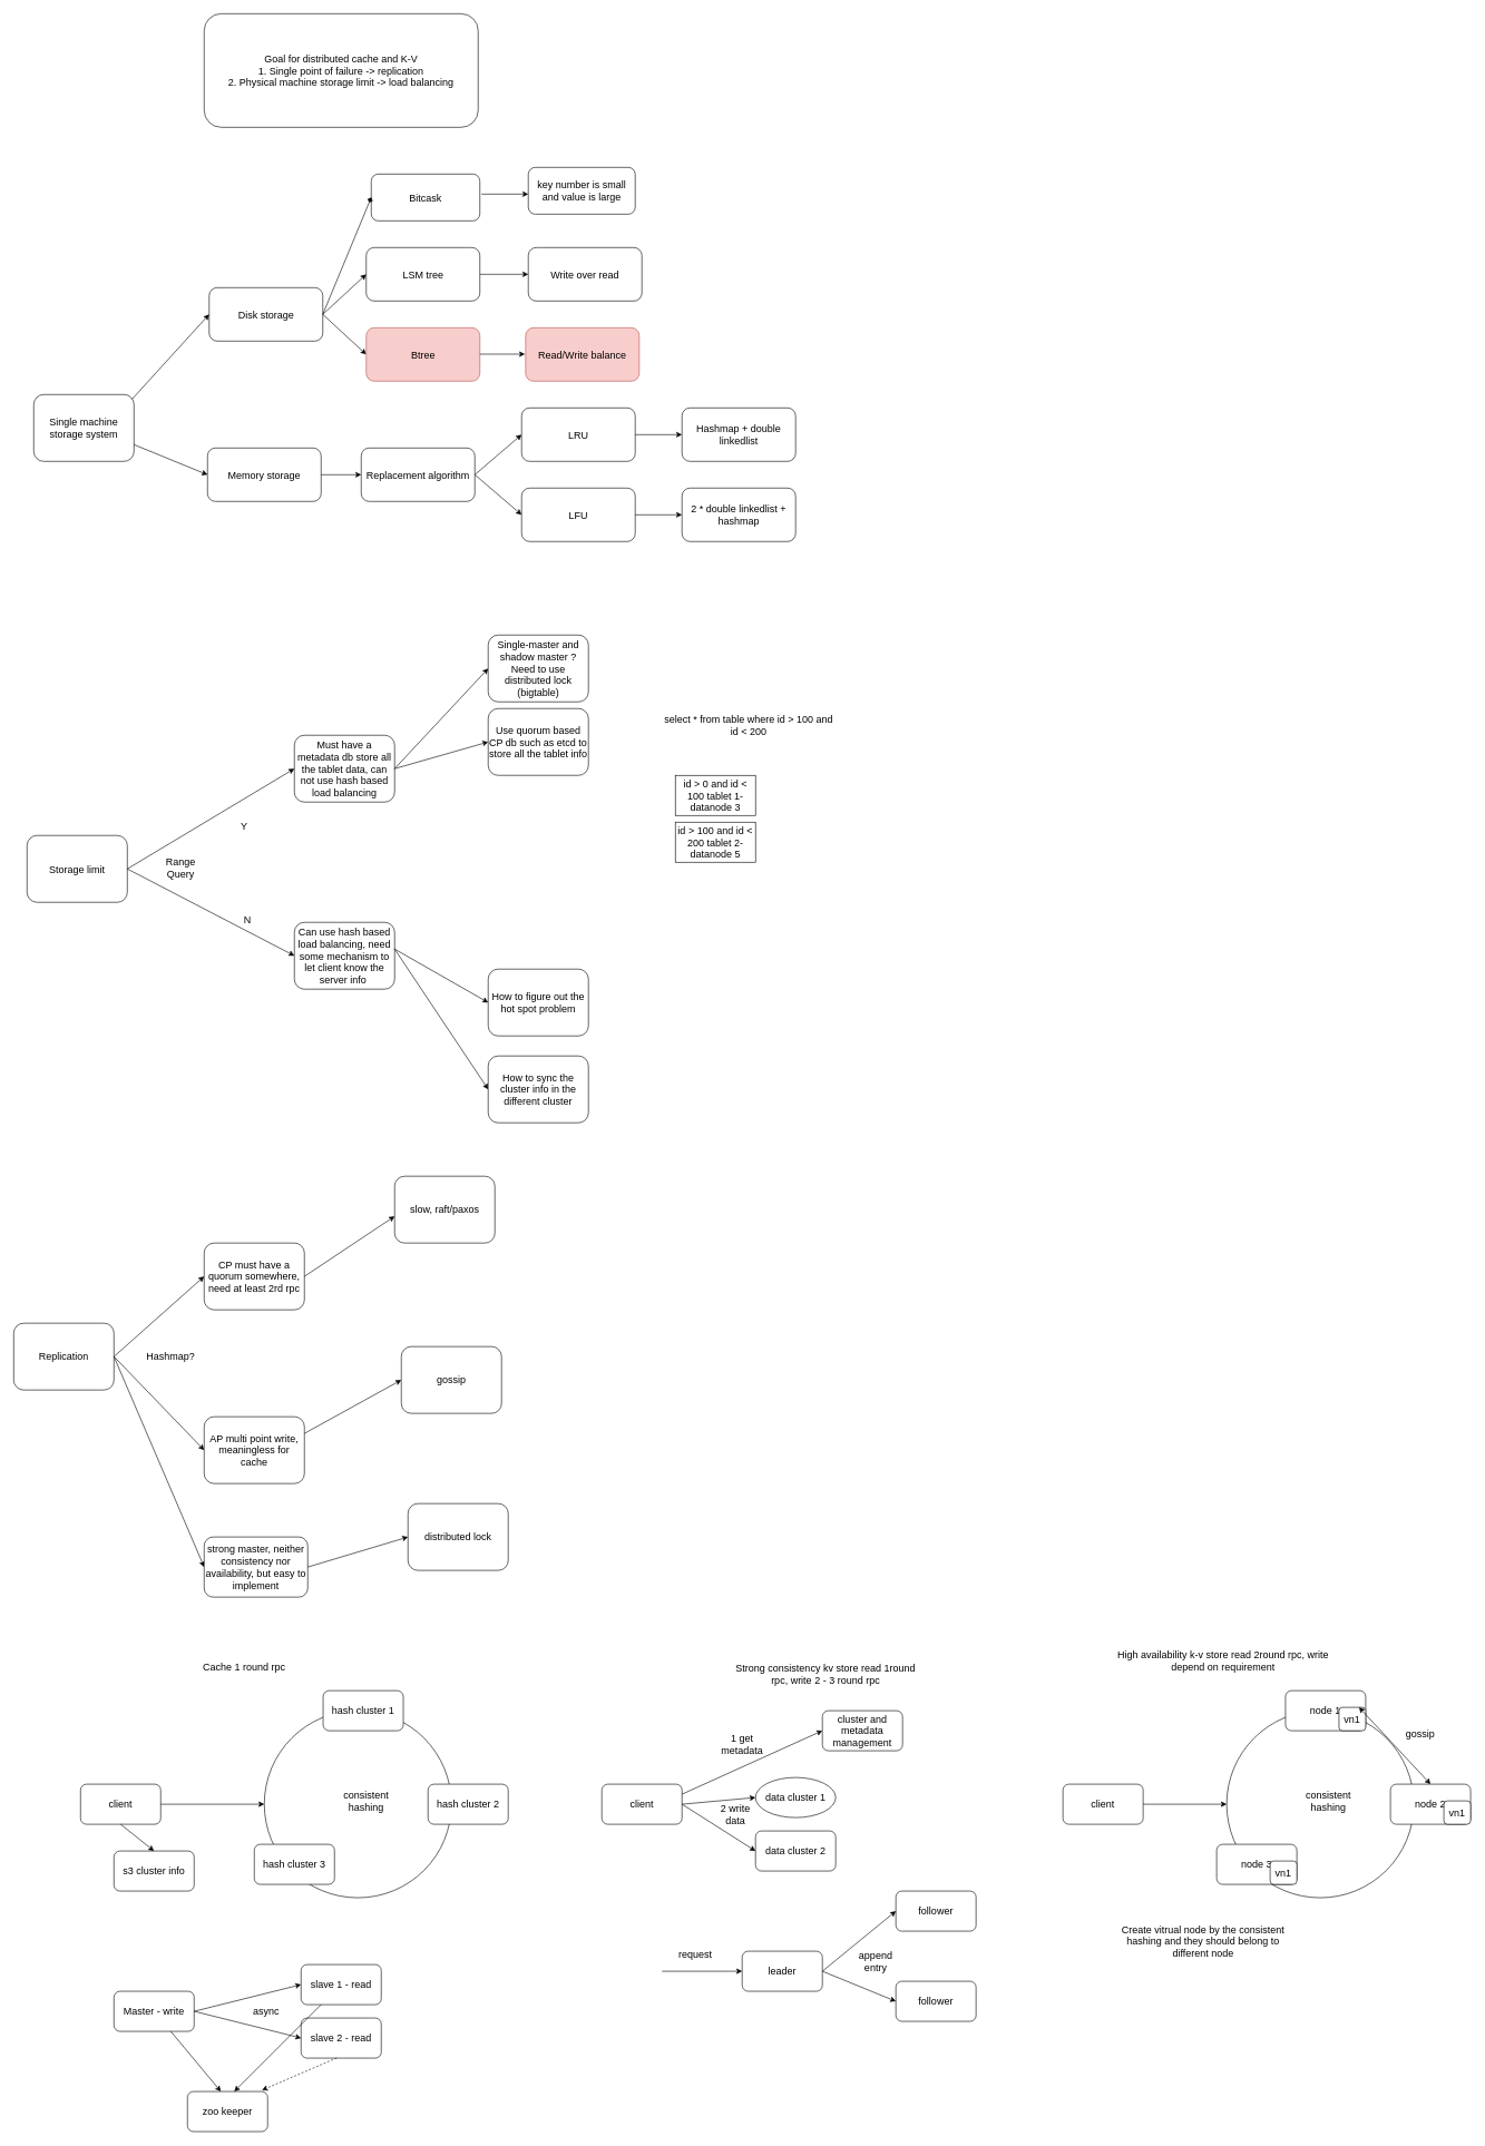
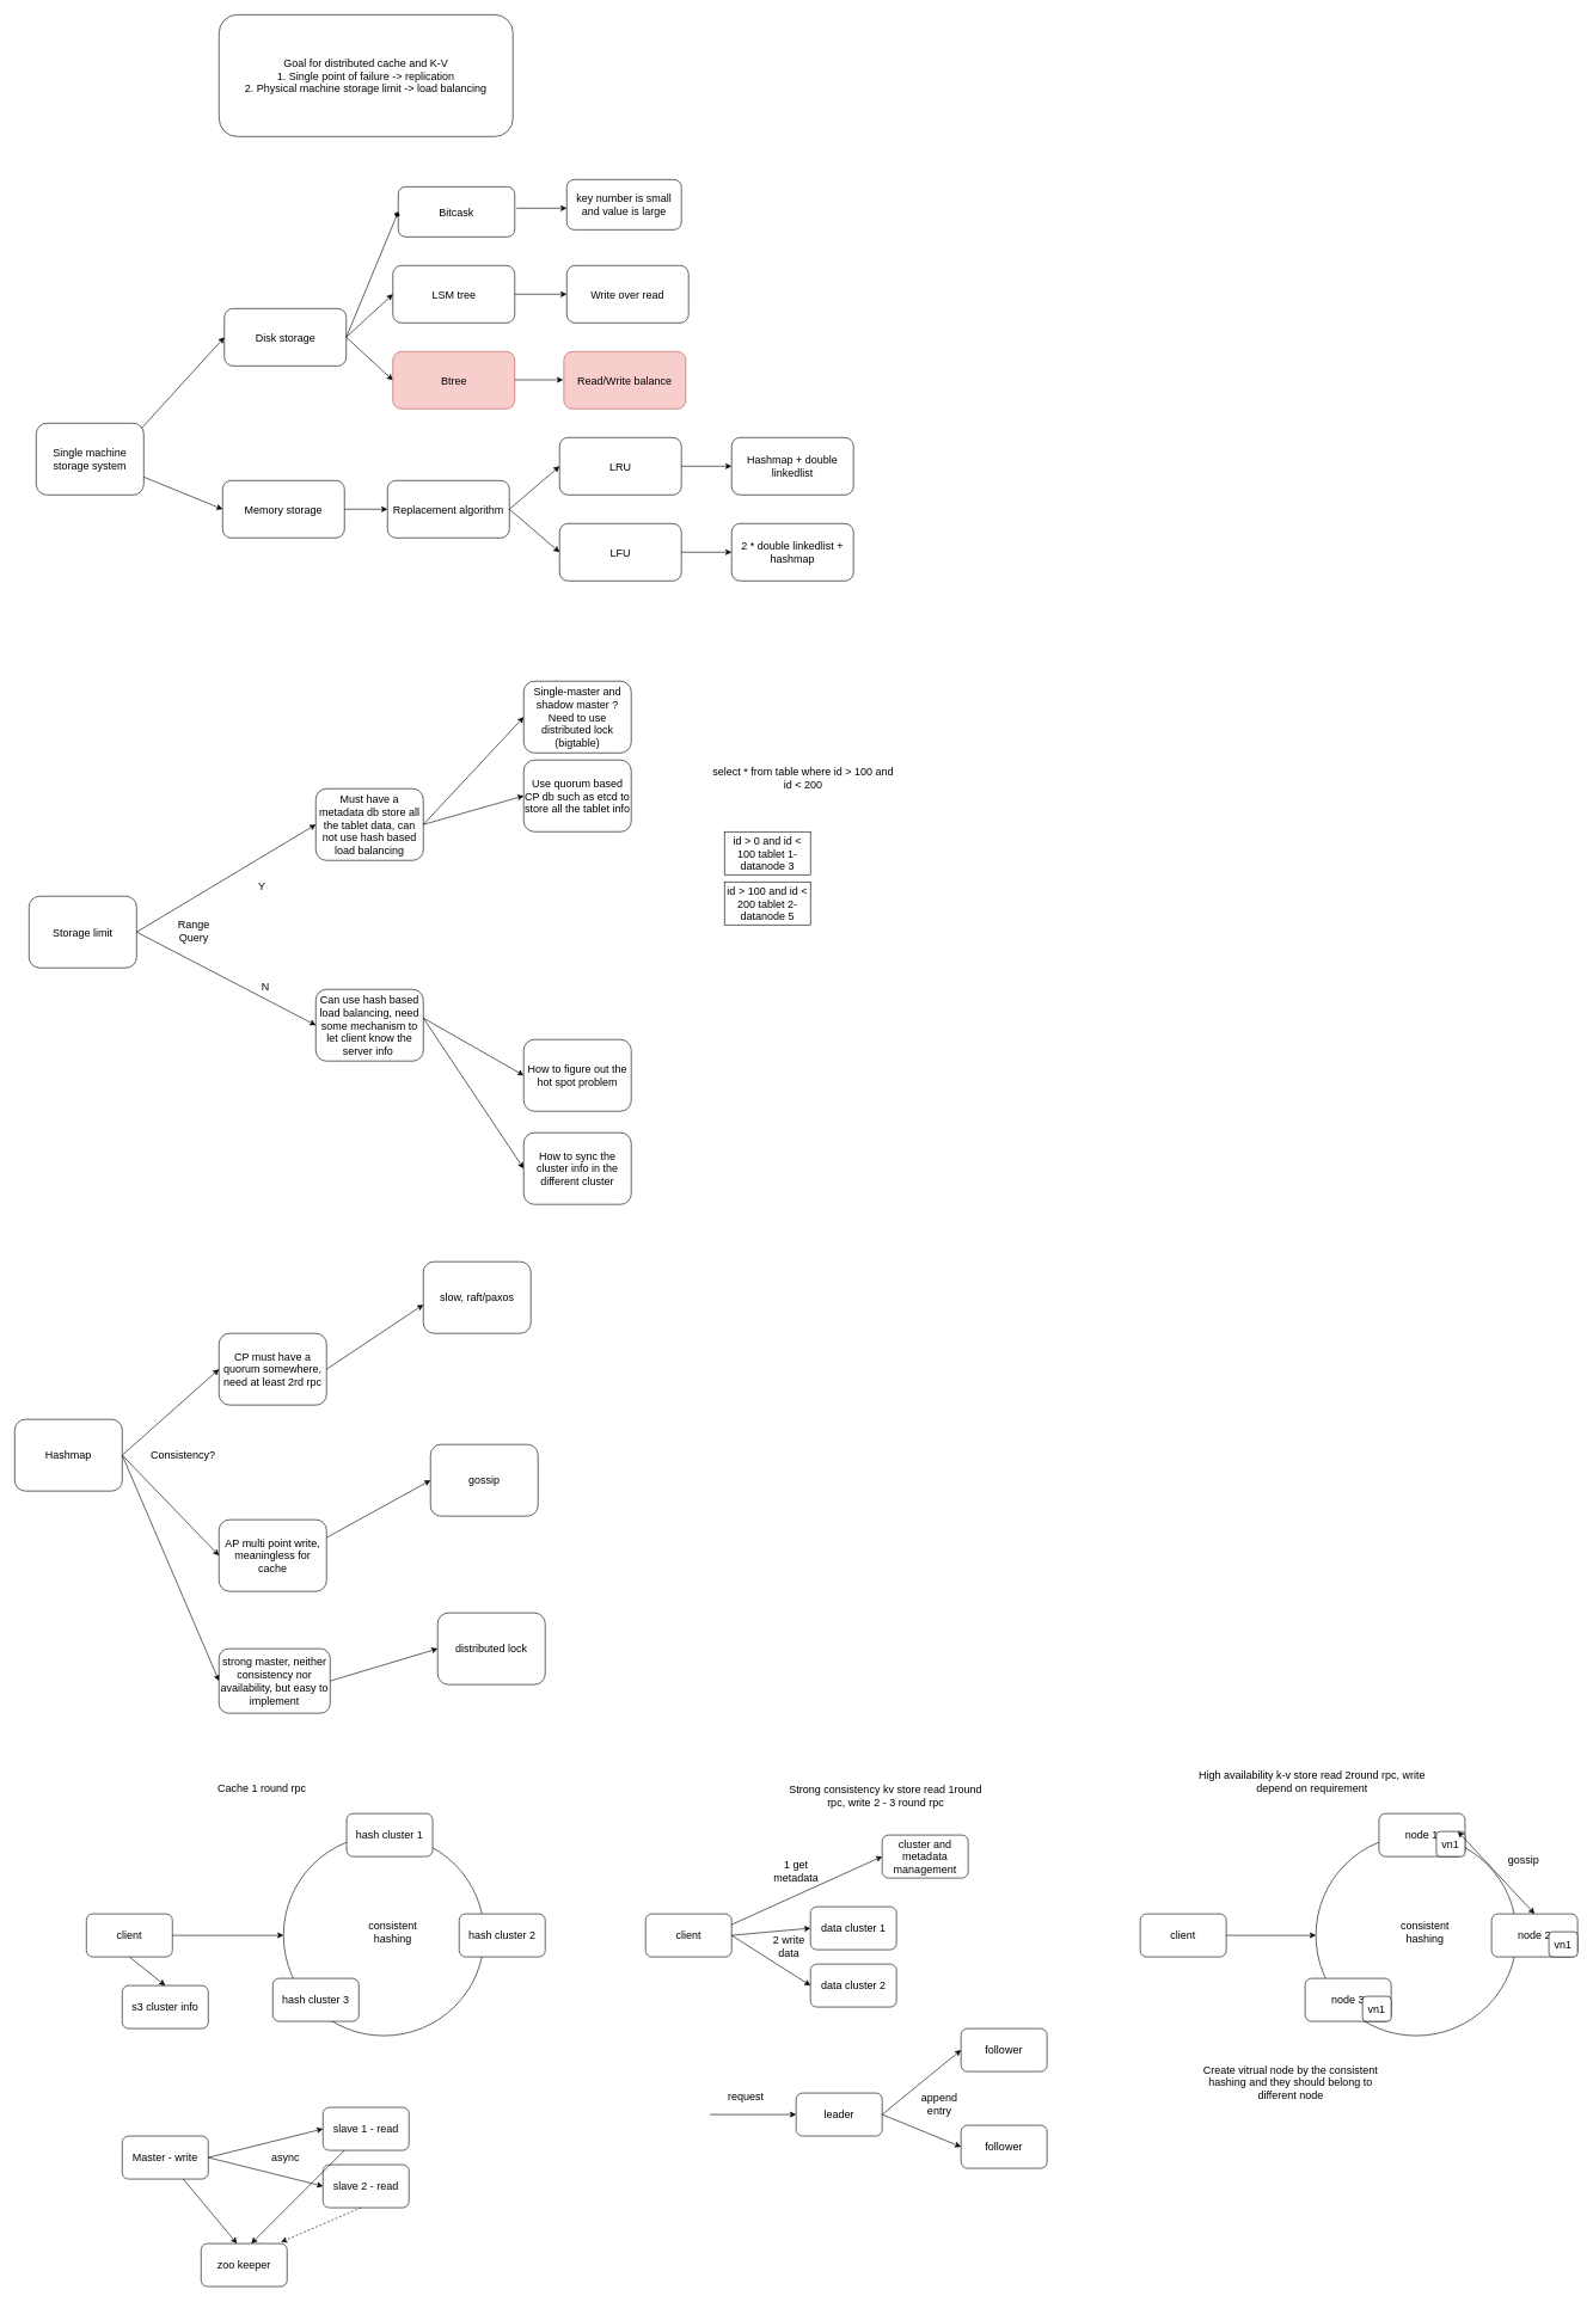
- <mxCell id="46" value="Replication" style="rounded=1;whiteSpace=wrap;html=1;fontSize=15;" parent="1" vertex="1"><mxGeometry x="20" y="1980" width="150" height="100" as="geometry" /></mxCell>
+ <mxCell id="46" value="Hashmap" style="rounded=1;whiteSpace=wrap;html=1;fontSize=15;" parent="1" vertex="1"><mxGeometry x="20" y="1980" width="150" height="100" as="geometry" /></mxCell>
- <mxCell id="51" value="Hashmap?" style="text;html=1;strokeColor=none;fillColor=none;align=center;verticalAlign=middle;whiteSpace=wrap;rounded=0;fontSize=15;" parent="1" vertex="1"><mxGeometry x="200" y="2015" width="110" height="30" as="geometry" /></mxCell>
+ <mxCell id="51" value="Consistency?" style="text;html=1;strokeColor=none;fillColor=none;align=center;verticalAlign=middle;whiteSpace=wrap;rounded=0;fontSize=15;" parent="1" vertex="1"><mxGeometry x="200" y="2015" width="110" height="30" as="geometry" /></mxCell>
- <mxCell id="83" value="data cluster 1" style="ellipse;whiteSpace=wrap;html=1;fontSize=15;" parent="1" vertex="1"><mxGeometry x="1130" y="2660" width="120" height="60" as="geometry" /></mxCell>
+ <mxCell id="83" value="data cluster 1" style="rounded=1;whiteSpace=wrap;html=1;fontSize=15;" parent="1" vertex="1"><mxGeometry x="1130" y="2660" width="120" height="60" as="geometry" /></mxCell>
